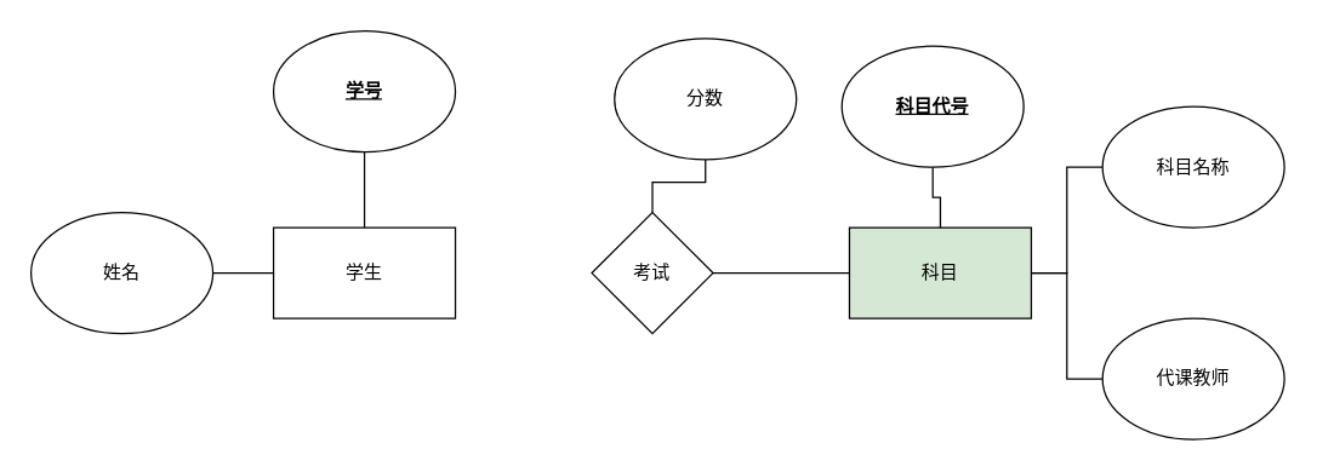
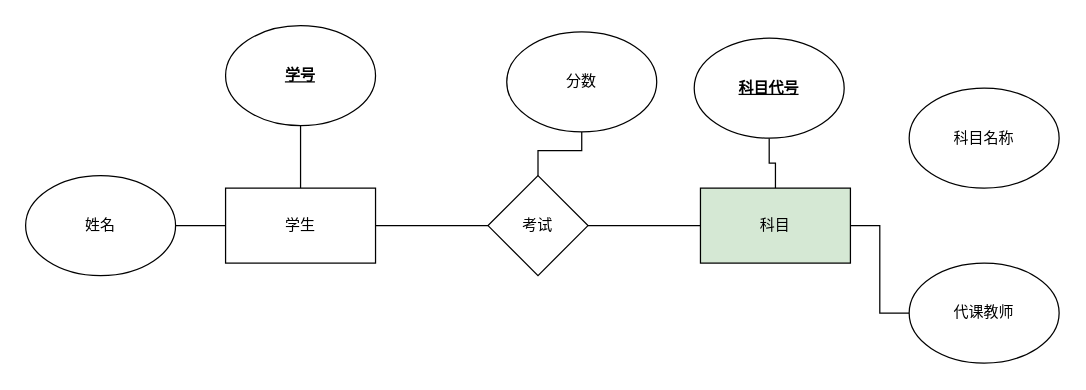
- <mxCell id="9" value="" style="edgeStyle=orthogonalEdgeStyle;rounded=0;orthogonalLoop=1;jettySize=auto;html=1;endArrow=none;endFill=0;" parent="1" source="12" target="14" edge="1"><mxGeometry relative="1" as="geometry" /></mxCell>
+ <mxCell id="4" style="edgeStyle=orthogonalEdgeStyle;rounded=0;orthogonalLoop=1;jettySize=auto;html=1;entryX=0;entryY=0.5;entryDx=0;entryDy=0;endArrow=none;endFill=0;" edge="1" parent="1" source="5" target="17"><mxGeometry relative="1" as="geometry" /></mxCell>
